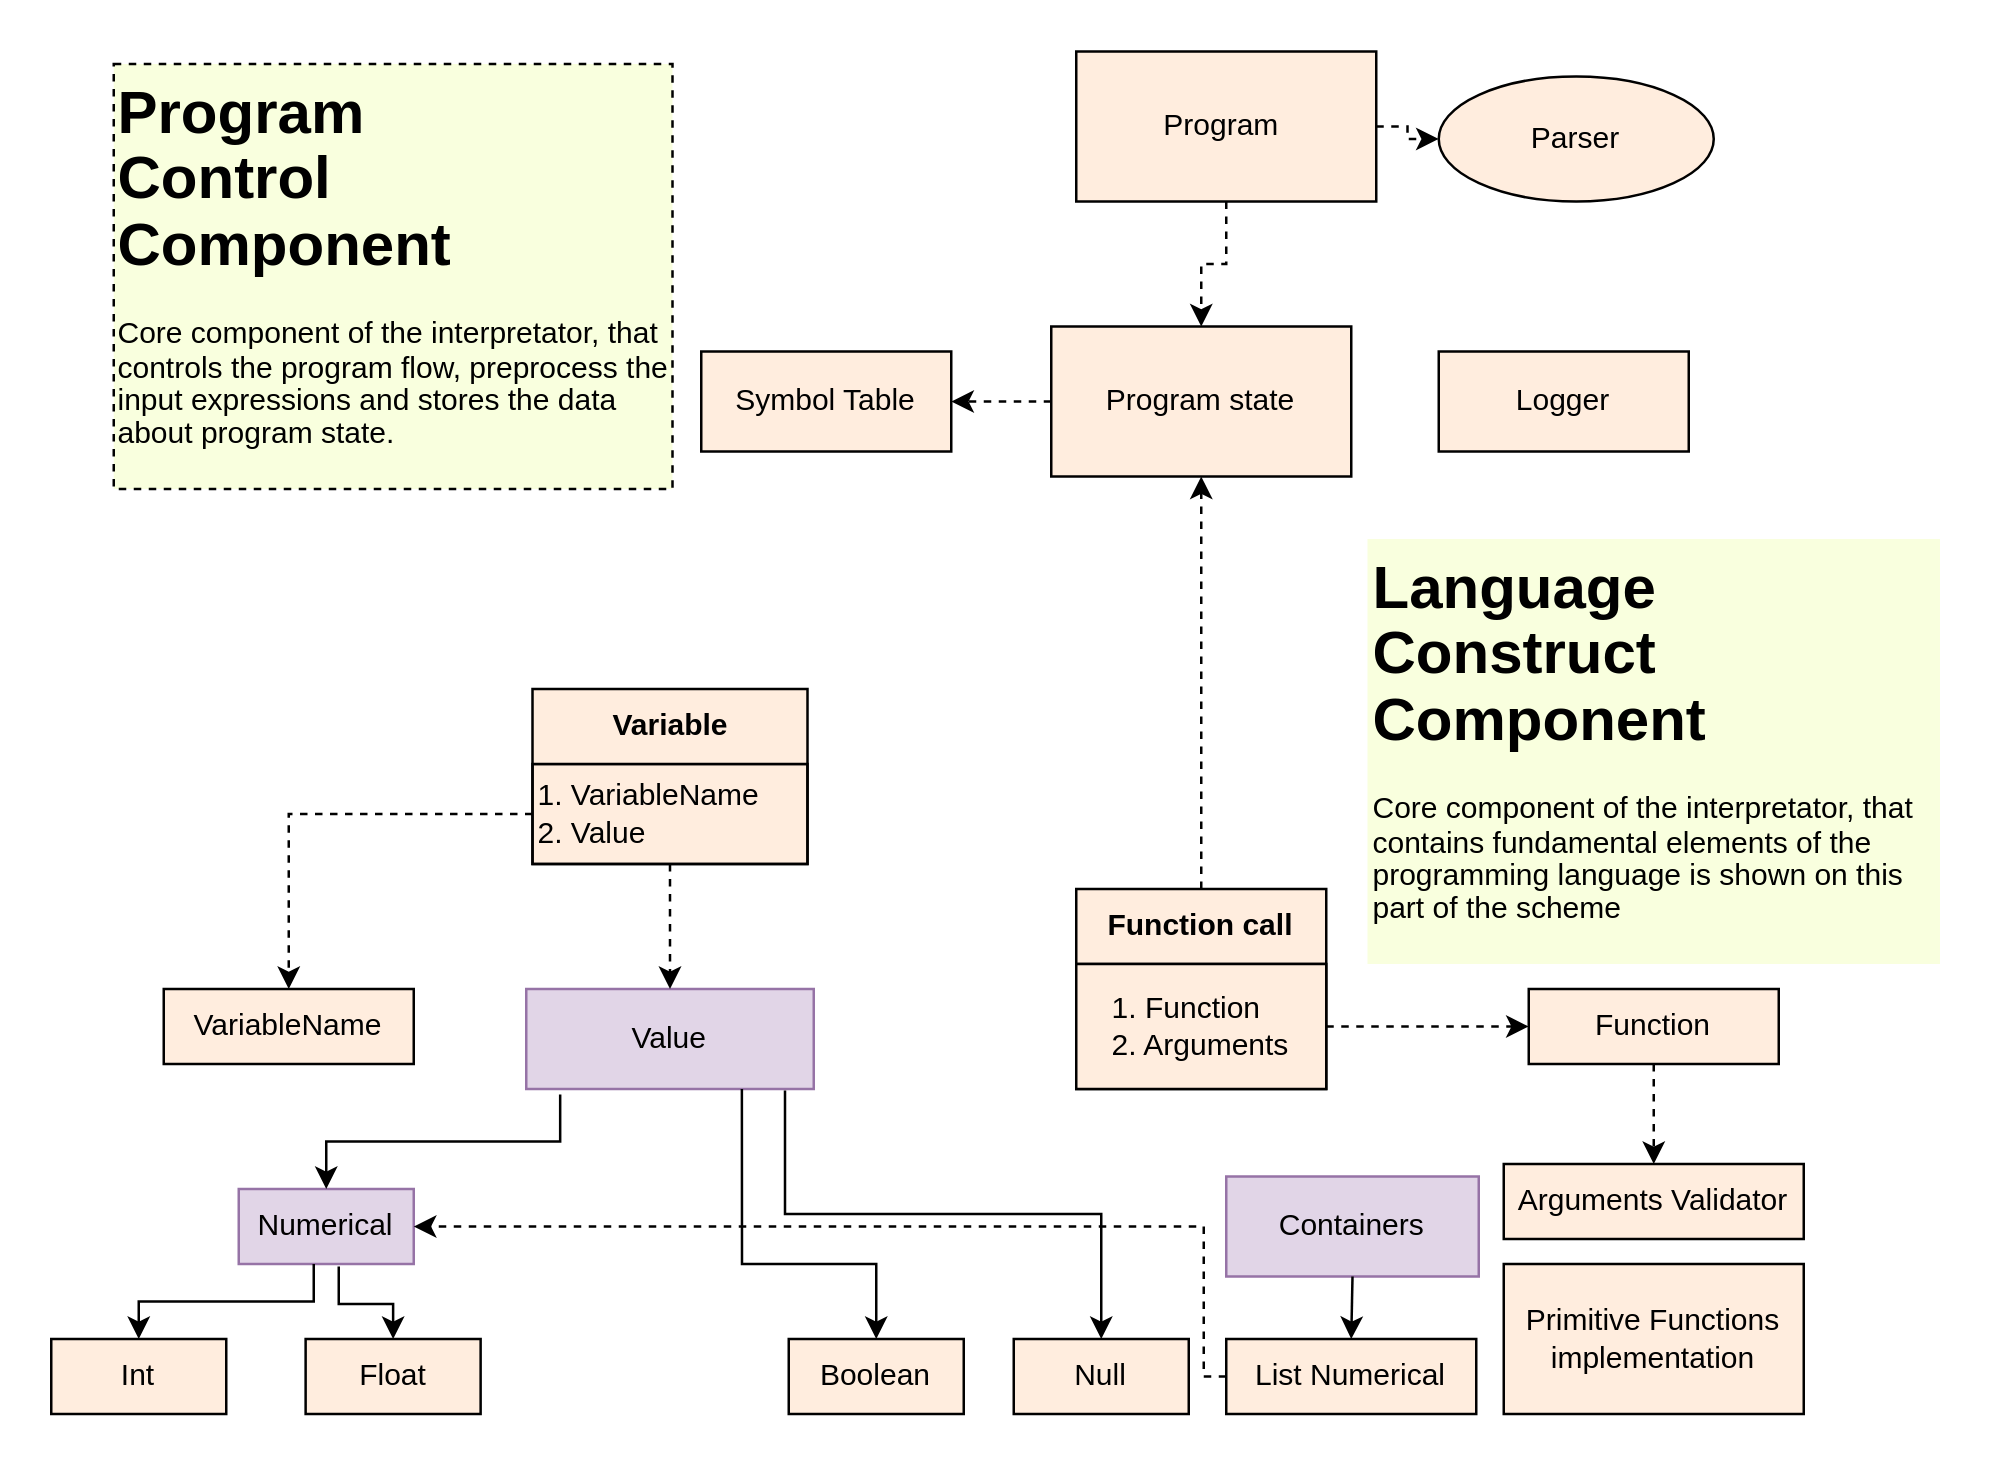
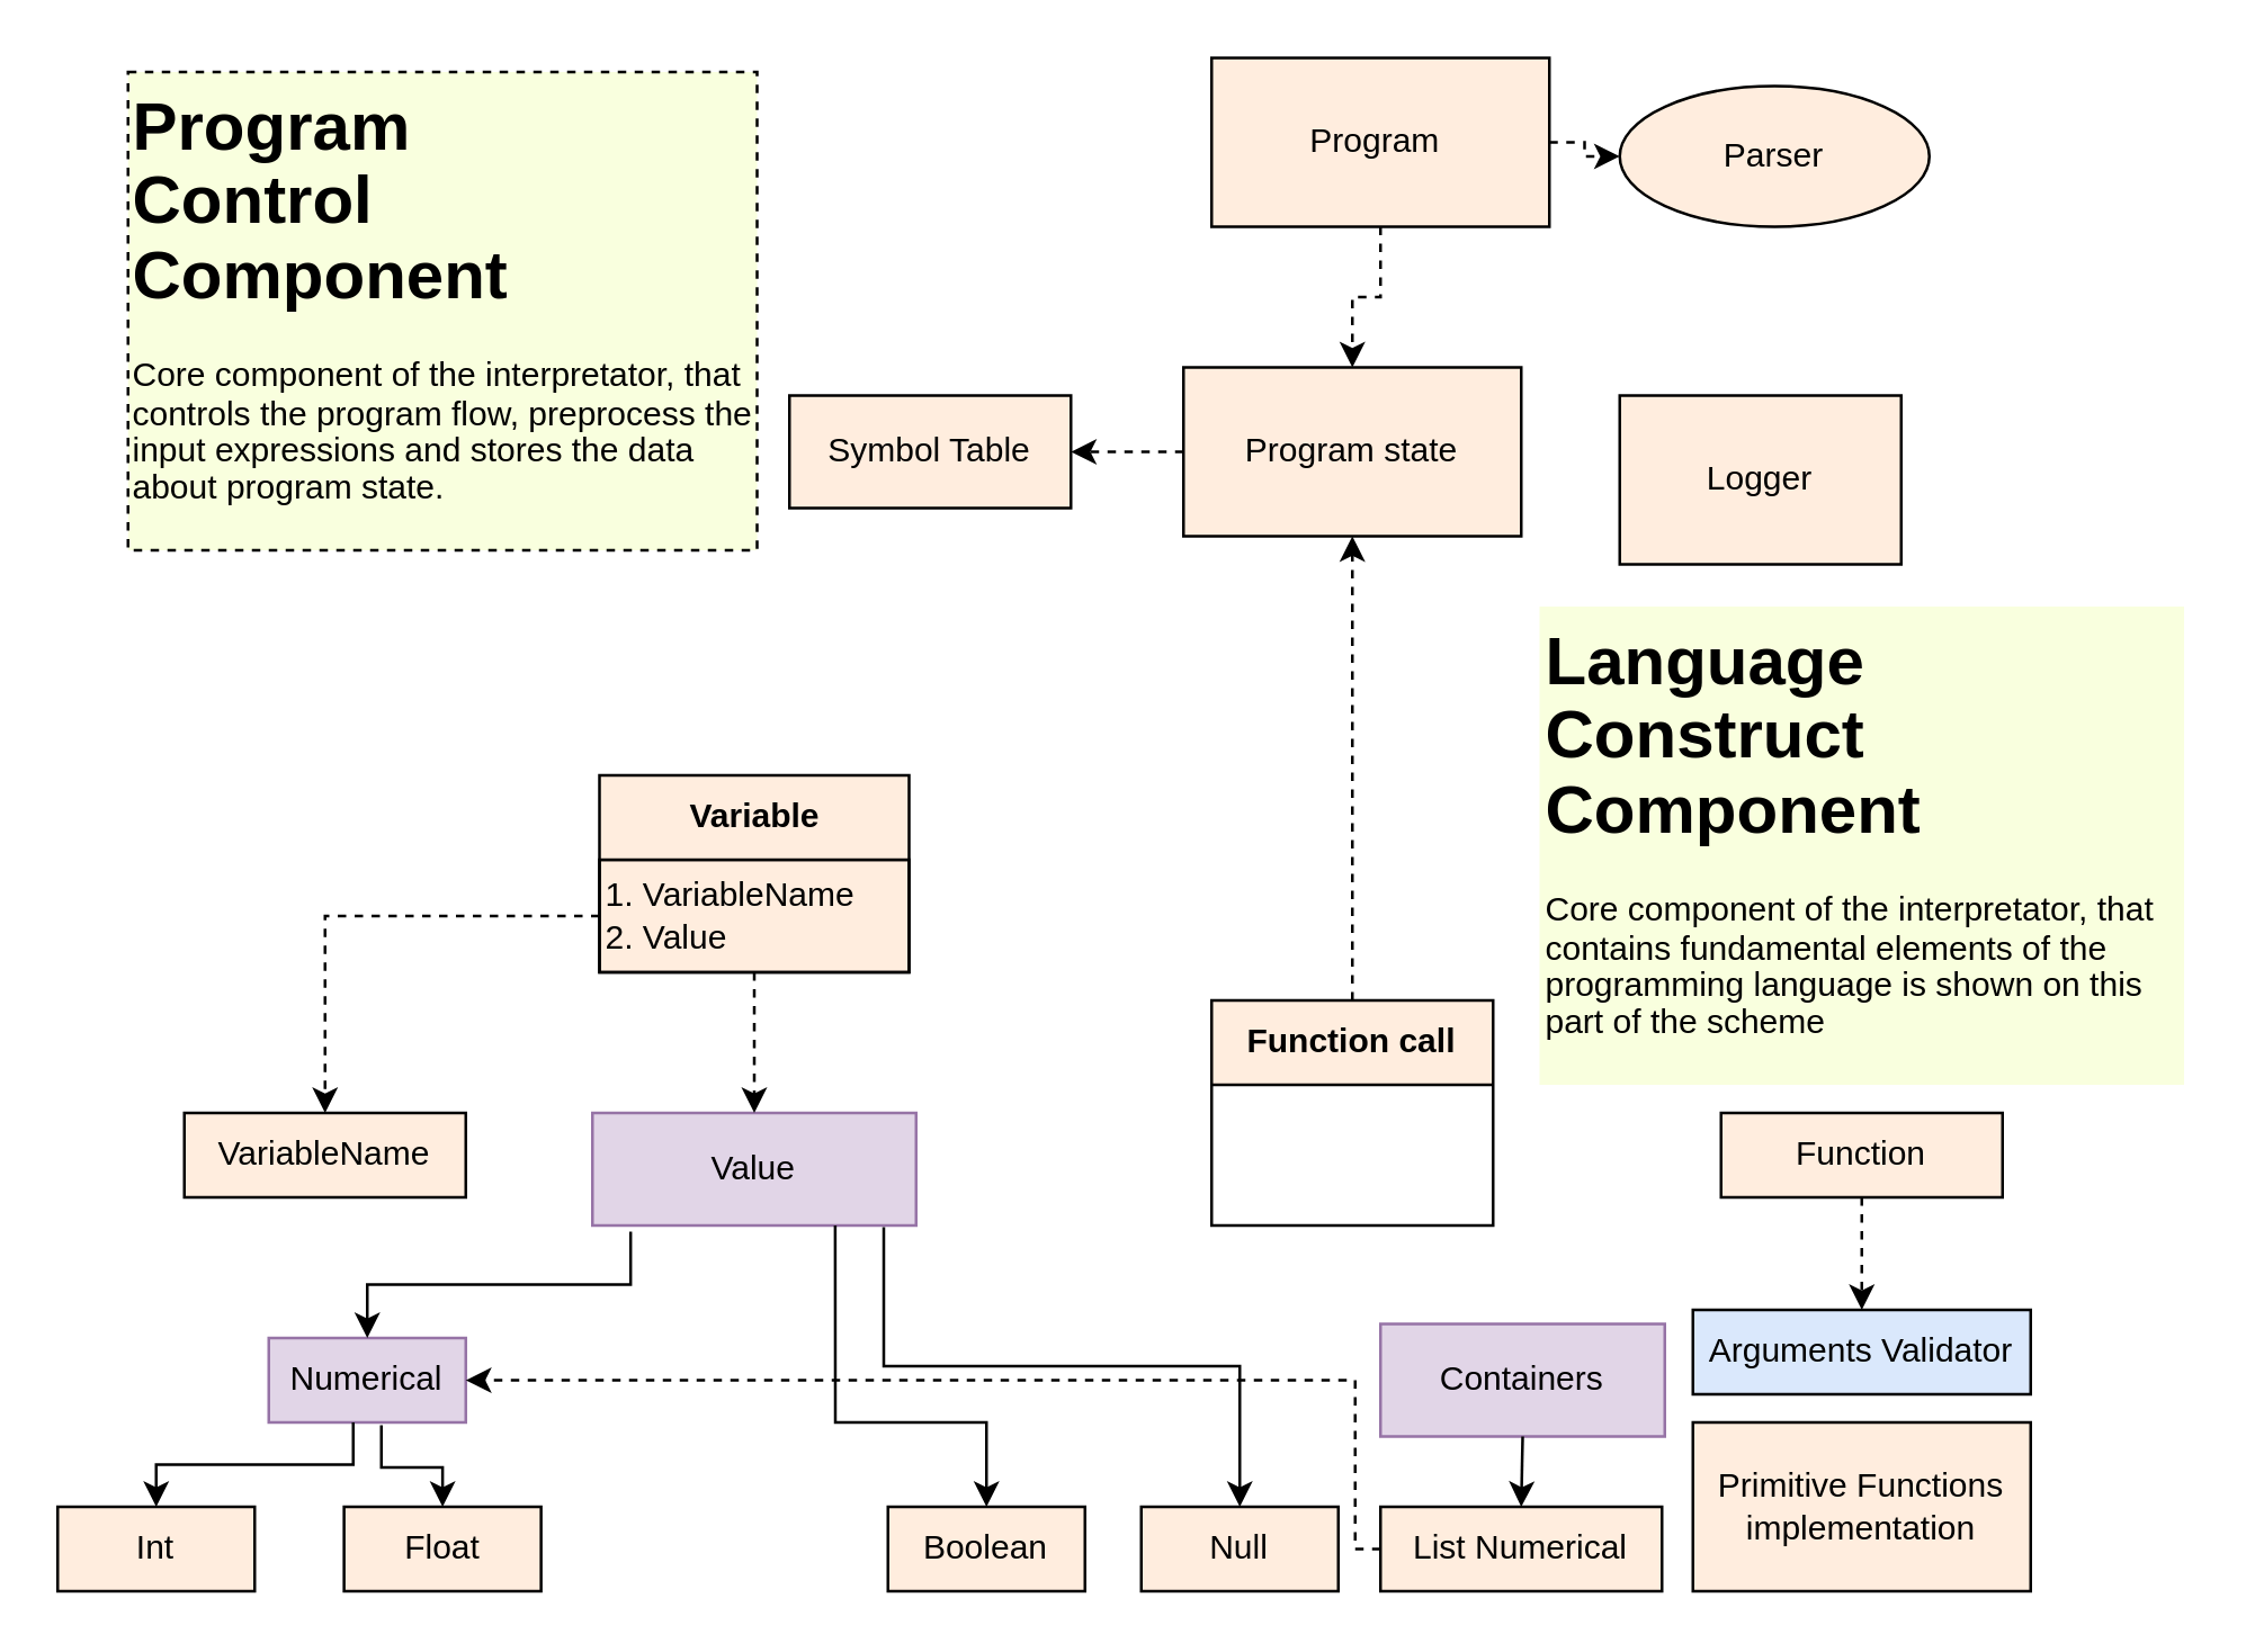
- <mxCell id="33" value="Logger" style="whiteSpace=wrap;html=1;rounded=0;fillColor=#FFEDDE;" vertex="1" parent="1"><mxGeometry x="575" y="140" width="100" height="40" as="geometry" /></mxCell>
+ <mxCell id="33" value="Logger" style="whiteSpace=wrap;html=1;rounded=0;fillColor=#FFEDDE;" vertex="1" parent="1"><mxGeometry x="575" y="140" width="100" height="60" as="geometry" /></mxCell>
- <mxCell id="25" value="&lt;div style=&quot;text-align: left;&quot;&gt;&lt;span style=&quot;background-color: initial;&quot;&gt;1. Function&lt;/span&gt;&lt;/div&gt;2. Arguments" style="rounded=0;whiteSpace=wrap;html=1;fillColor=#FFEDDE;" vertex="1" parent="24"><mxGeometry y="30" width="100" height="50" as="geometry" /></mxCell>
- <mxCell id="20" value="" style="edgeStyle=orthogonalEdgeStyle;rounded=0;orthogonalLoop=1;jettySize=auto;html=1;dashed=1;fillColor=#FFEDDE;" edge="1" parent="1" source="25" target="19"><mxGeometry relative="1" as="geometry" /></mxCell>
- <mxCell id="23" value="&lt;div&gt;&lt;br&gt;&lt;/div&gt;Arguments Validator&lt;div&gt;&lt;br&gt;&lt;/div&gt;" style="rounded=0;whiteSpace=wrap;html=1;fillColor=#FFEDDE;" vertex="1" parent="1"><mxGeometry x="601" y="465" width="120" height="30" as="geometry" /></mxCell>
+ <mxCell id="23" value="&lt;div&gt;&lt;br&gt;&lt;/div&gt;Arguments Validator&lt;div&gt;&lt;br&gt;&lt;/div&gt;" style="rounded=0;whiteSpace=wrap;html=1;fillColor=#dae8fc;" vertex="1" parent="1"><mxGeometry x="601" y="465" width="120" height="30" as="geometry" /></mxCell>
